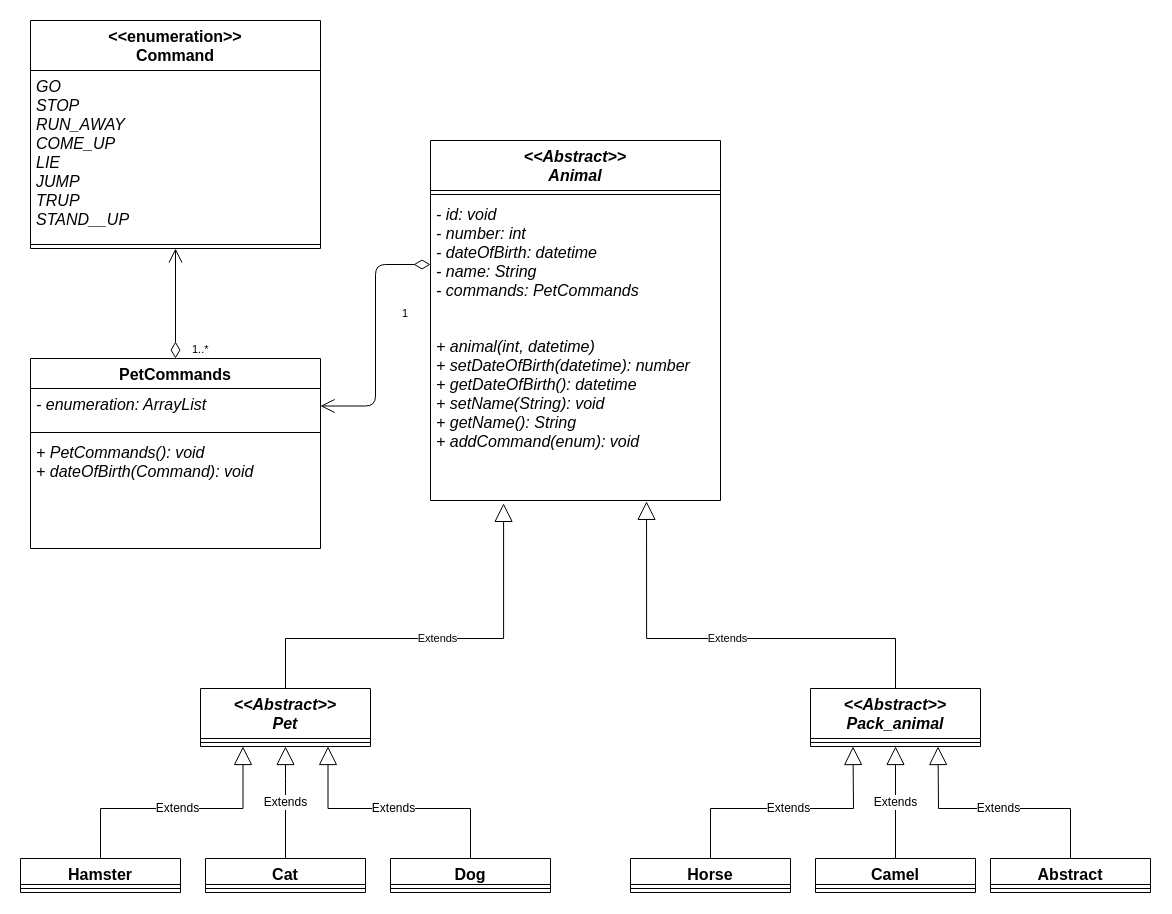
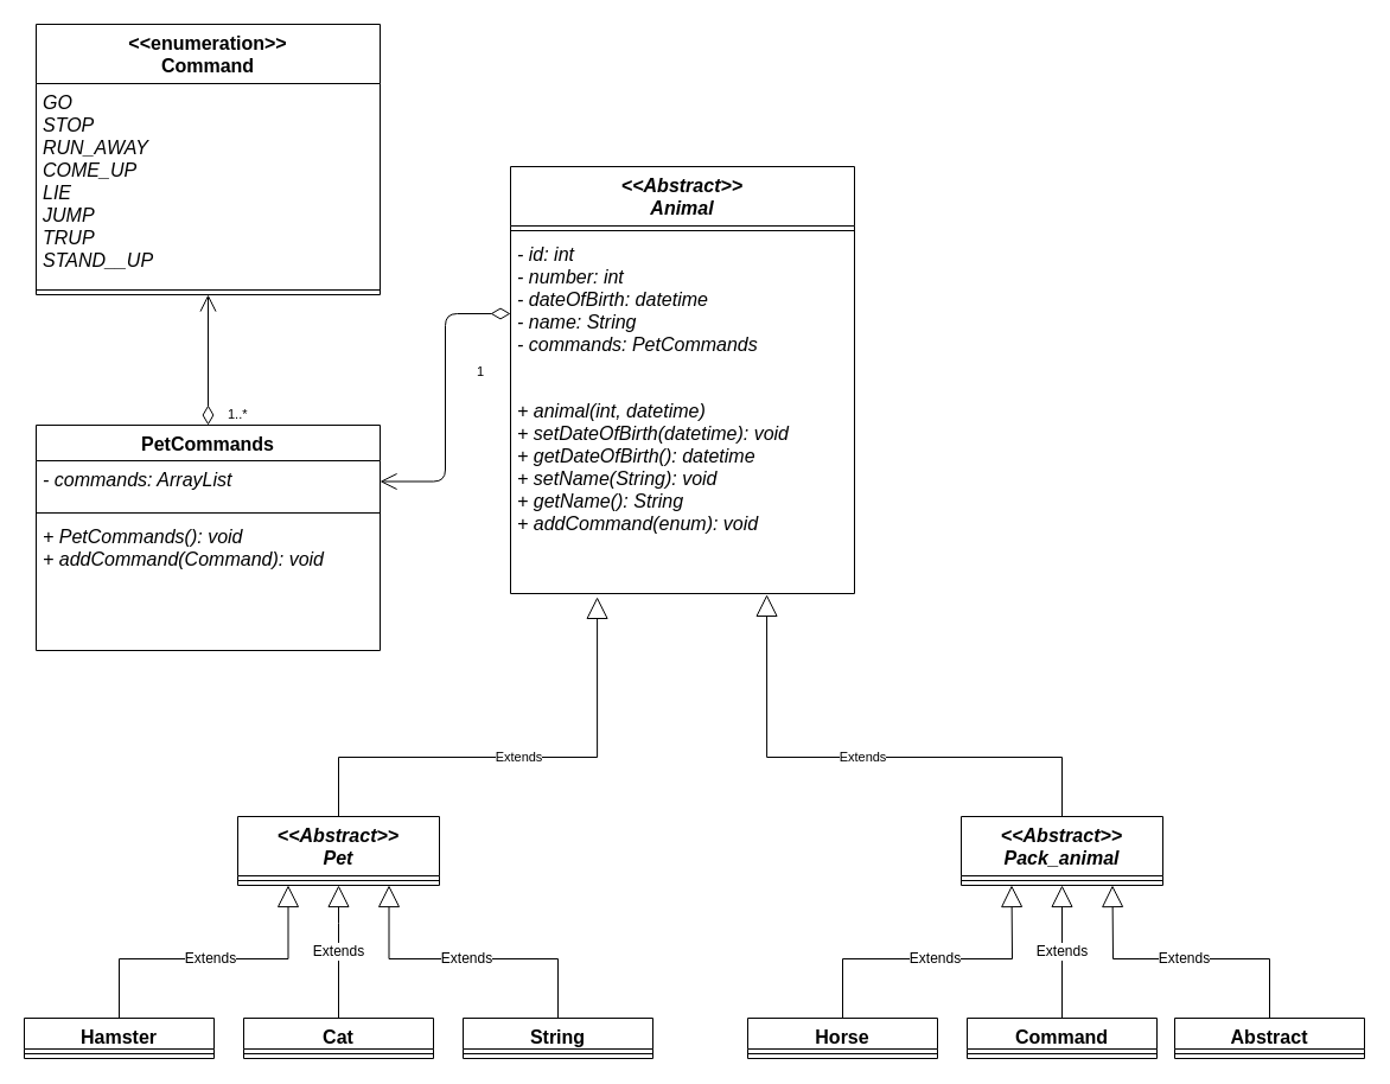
- <mxCell id="25" value="- id: void&#10;- number: int&#10;- dateOfBirth: datetime&#10;- name: String&#10;- commands: PetCommands" style="text;strokeColor=none;fillColor=none;align=left;verticalAlign=top;spacingLeft=4;spacingRight=4;overflow=hidden;rotatable=0;points=[[0,0.5],[1,0.5]];portConstraint=eastwest;fontSize=16;fontStyle=2" parent="23" vertex="1"><mxGeometry y="58" width="290" height="132" as="geometry" /></mxCell>
+ <mxCell id="25" value="- id: int&#10;- number: int&#10;- dateOfBirth: datetime&#10;- name: String&#10;- commands: PetCommands" style="text;strokeColor=none;fillColor=none;align=left;verticalAlign=top;spacingLeft=4;spacingRight=4;overflow=hidden;rotatable=0;points=[[0,0.5],[1,0.5]];portConstraint=eastwest;fontSize=16;fontStyle=2" parent="23" vertex="1"><mxGeometry y="58" width="290" height="132" as="geometry" /></mxCell>
- <mxCell id="26" value="+ animal(int, datetime)&#10;+ setDateOfBirth(datetime): number&#10;+ getDateOfBirth(): datetime&#10;+ setName(String): void&#10;+ getName(): String&#10;+ addCommand(enum): void" style="text;strokeColor=none;fillColor=none;align=left;verticalAlign=top;spacingLeft=4;spacingRight=4;overflow=hidden;rotatable=0;points=[[0,0.5],[1,0.5]];portConstraint=eastwest;fontSize=16;fontStyle=2" parent="23" vertex="1"><mxGeometry y="190" width="290" height="170" as="geometry" /></mxCell>
+ <mxCell id="26" value="+ animal(int, datetime)&#10;+ setDateOfBirth(datetime): void&#10;+ getDateOfBirth(): datetime&#10;+ setName(String): void&#10;+ getName(): String&#10;+ addCommand(enum): void" style="text;strokeColor=none;fillColor=none;align=left;verticalAlign=top;spacingLeft=4;spacingRight=4;overflow=hidden;rotatable=0;points=[[0,0.5],[1,0.5]];portConstraint=eastwest;fontSize=16;fontStyle=2" parent="23" vertex="1"><mxGeometry y="190" width="290" height="170" as="geometry" /></mxCell>
- <mxCell id="31" value="- enumeration: ArrayList" style="text;strokeColor=none;fillColor=none;align=left;verticalAlign=top;spacingLeft=4;spacingRight=4;overflow=hidden;rotatable=0;points=[[0,0.5],[1,0.5]];portConstraint=eastwest;fontSize=16;fontStyle=2" parent="30" vertex="1"><mxGeometry y="30" width="290" height="40" as="geometry" /></mxCell>
+ <mxCell id="31" value="- commands: ArrayList" style="text;strokeColor=none;fillColor=none;align=left;verticalAlign=top;spacingLeft=4;spacingRight=4;overflow=hidden;rotatable=0;points=[[0,0.5],[1,0.5]];portConstraint=eastwest;fontSize=16;fontStyle=2" parent="30" vertex="1"><mxGeometry y="30" width="290" height="40" as="geometry" /></mxCell>
- <mxCell id="33" value="+ PetCommands(): void&#10;+ dateOfBirth(Command): void" style="text;strokeColor=none;fillColor=none;align=left;verticalAlign=top;spacingLeft=4;spacingRight=4;overflow=hidden;rotatable=0;points=[[0,0.5],[1,0.5]];portConstraint=eastwest;fontSize=16;fontStyle=2" parent="30" vertex="1"><mxGeometry y="78" width="290" height="112" as="geometry" /></mxCell>
+ <mxCell id="33" value="+ PetCommands(): void&#10;+ addCommand(Command): void" style="text;strokeColor=none;fillColor=none;align=left;verticalAlign=top;spacingLeft=4;spacingRight=4;overflow=hidden;rotatable=0;points=[[0,0.5],[1,0.5]];portConstraint=eastwest;fontSize=16;fontStyle=2" parent="30" vertex="1"><mxGeometry y="78" width="290" height="112" as="geometry" /></mxCell>
- <mxCell id="8" value="Dog" style="swimlane;fontStyle=1;align=center;verticalAlign=top;childLayout=stackLayout;horizontal=1;startSize=26;horizontalStack=0;resizeParent=1;resizeParentMax=0;resizeLast=0;collapsible=1;marginBottom=0;fontSize=16;" parent="1" vertex="1"><mxGeometry x="390" y="858" width="160" height="34" as="geometry" /></mxCell>
+ <mxCell id="8" value="String" style="swimlane;fontStyle=1;align=center;verticalAlign=top;childLayout=stackLayout;horizontal=1;startSize=26;horizontalStack=0;resizeParent=1;resizeParentMax=0;resizeLast=0;collapsible=1;marginBottom=0;fontSize=16;" parent="1" vertex="1"><mxGeometry x="390" y="858" width="160" height="34" as="geometry" /></mxCell>
- <mxCell id="16" value="Camel" style="swimlane;fontStyle=1;align=center;verticalAlign=top;childLayout=stackLayout;horizontal=1;startSize=26;horizontalStack=0;resizeParent=1;resizeParentMax=0;resizeLast=0;collapsible=1;marginBottom=0;fontSize=16;" parent="1" vertex="1"><mxGeometry x="815" y="858" width="160" height="34" as="geometry" /></mxCell>
+ <mxCell id="16" value="Command" style="swimlane;fontStyle=1;align=center;verticalAlign=top;childLayout=stackLayout;horizontal=1;startSize=26;horizontalStack=0;resizeParent=1;resizeParentMax=0;resizeLast=0;collapsible=1;marginBottom=0;fontSize=16;" parent="1" vertex="1"><mxGeometry x="815" y="858" width="160" height="34" as="geometry" /></mxCell>
